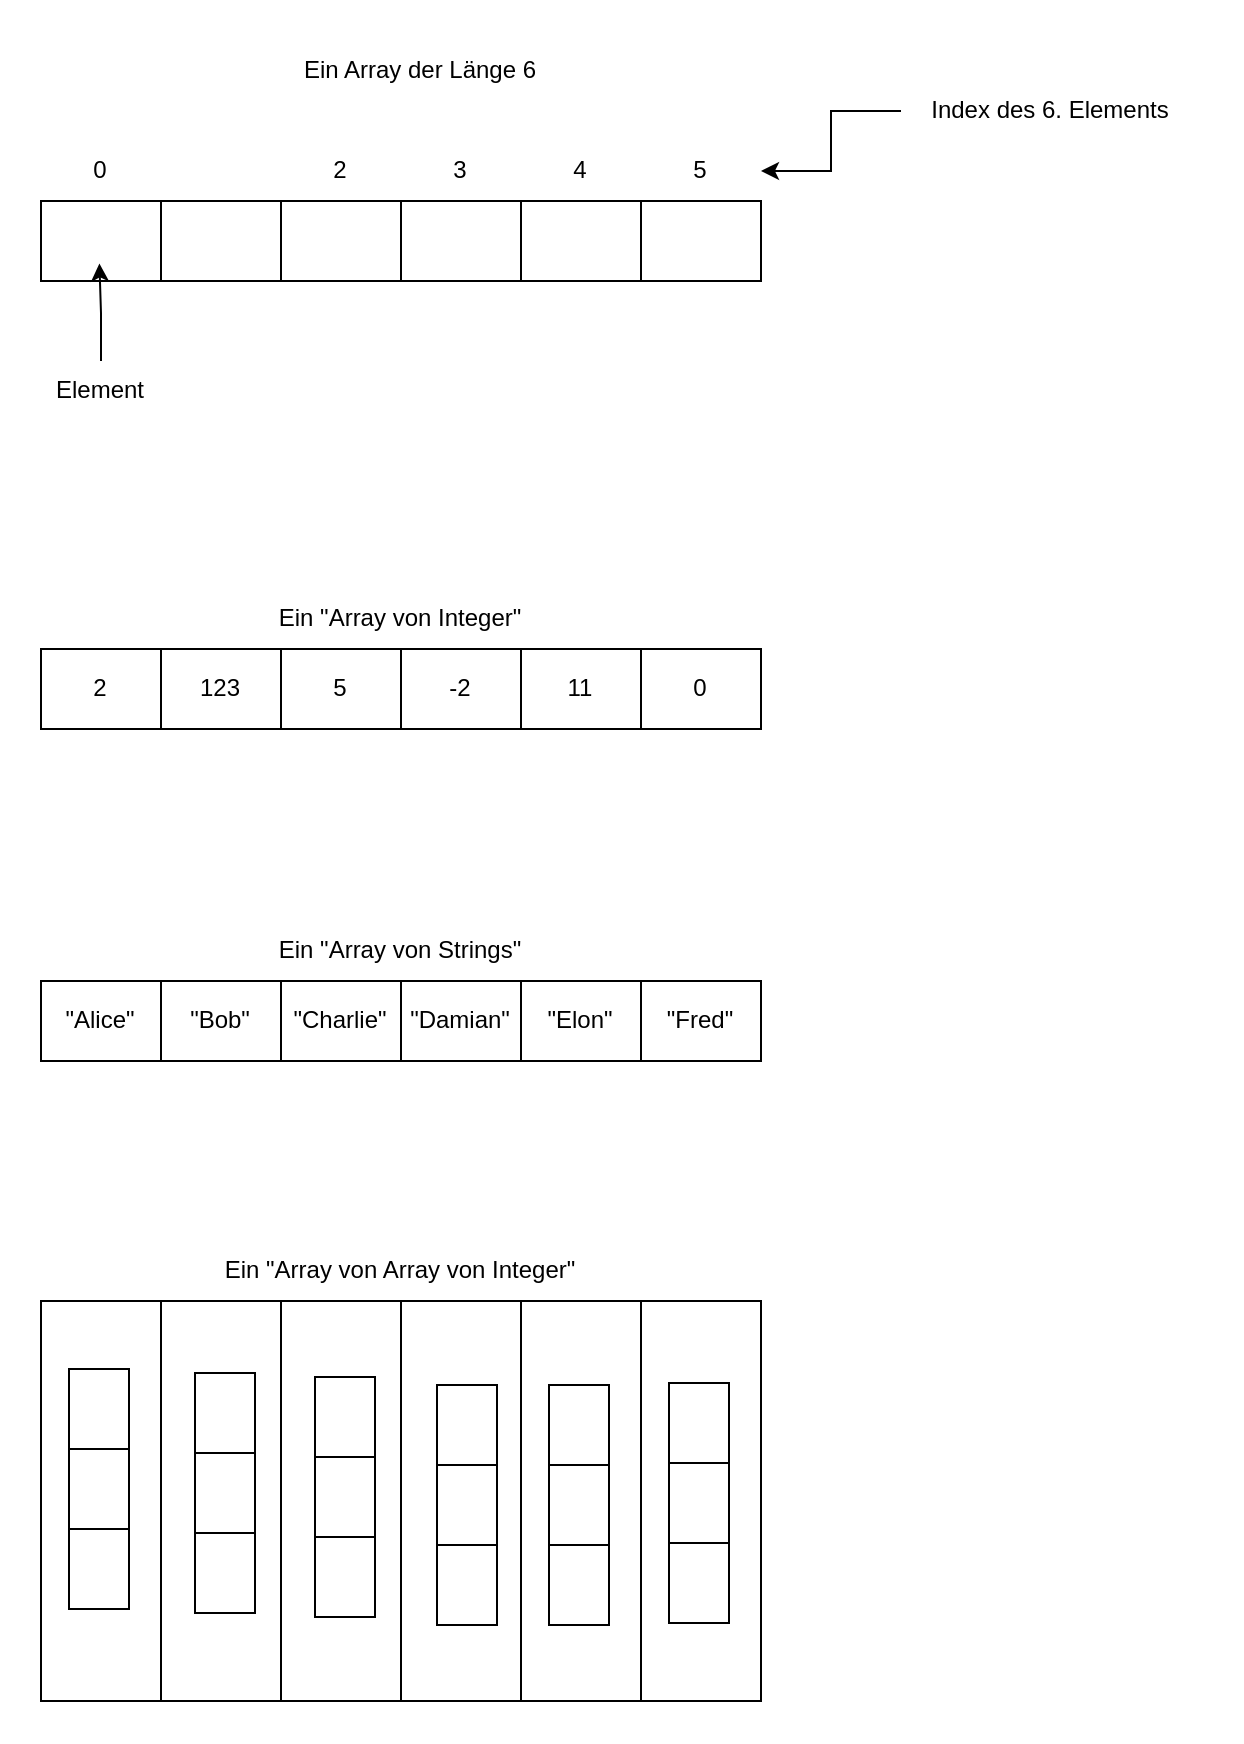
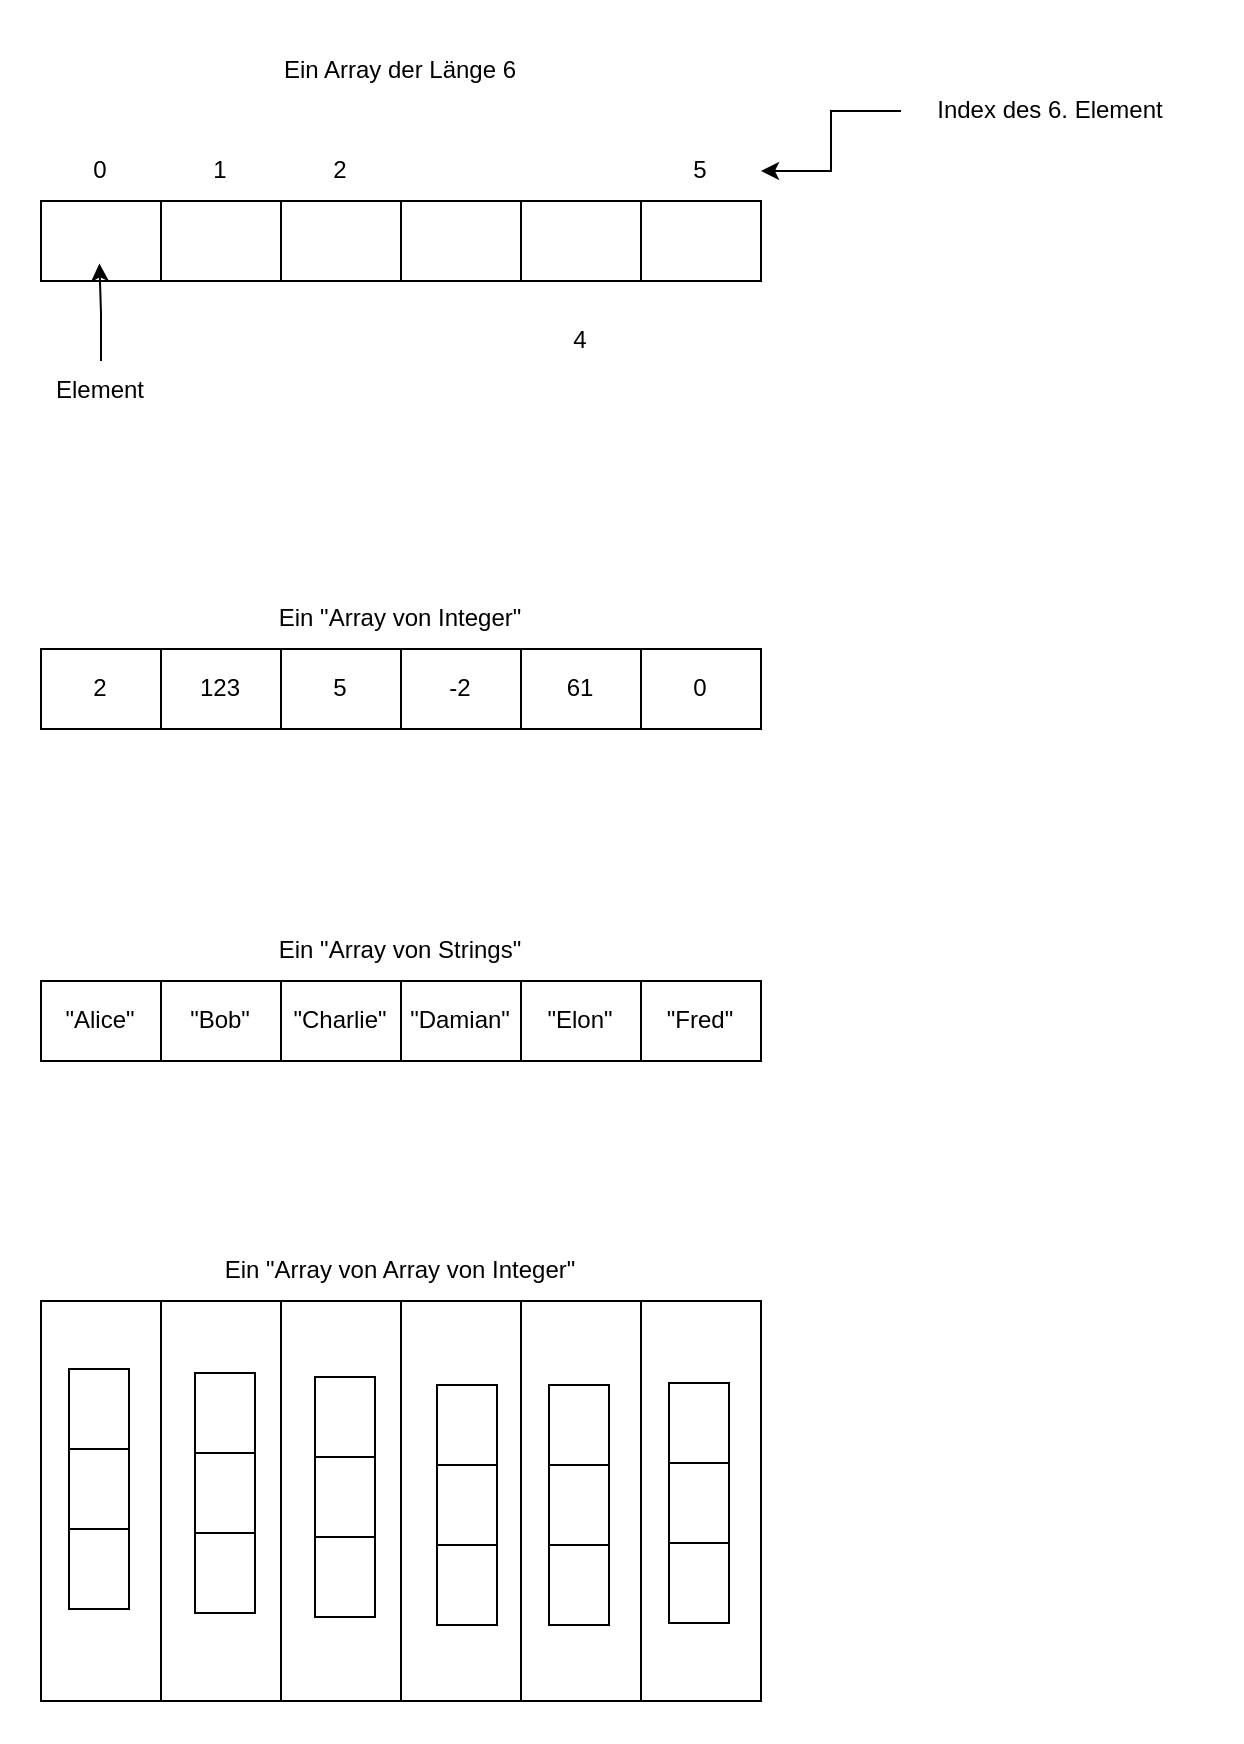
- <mxCell id="10" value="Ein Array der Länge 6" style="text;html=1;align=center;verticalAlign=middle;whiteSpace=wrap;rounded=0;" vertex="1" parent="1"><mxGeometry x="30" y="20" width="360" height="30" as="geometry" /></mxCell>
+ <mxCell id="10" value="Ein Array der Länge 6" style="text;html=1;align=center;verticalAlign=middle;whiteSpace=wrap;rounded=0;" vertex="1" parent="1"><mxGeometry x="20" y="20" width="360" height="30" as="geometry" /></mxCell>
- <mxCell id="20" value="Index des 6. Elements" style="text;html=1;align=center;verticalAlign=middle;whiteSpace=wrap;rounded=0;" vertex="1" parent="1"><mxGeometry x="450" y="40" width="150" height="30" as="geometry" /></mxCell>
+ <mxCell id="20" value="Index des 6. Element" style="text;html=1;align=center;verticalAlign=middle;whiteSpace=wrap;rounded=0;" vertex="1" parent="1"><mxGeometry x="450" y="40" width="150" height="30" as="geometry" /></mxCell>
+ <mxCell id="14" value="1" style="text;html=1;align=center;verticalAlign=middle;whiteSpace=wrap;rounded=0;" vertex="1" parent="1"><mxGeometry x="80" y="70" width="60" height="30" as="geometry" /></mxCell>
- <mxCell id="16" value="3" style="text;html=1;align=center;verticalAlign=middle;whiteSpace=wrap;rounded=0;" vertex="1" parent="1"><mxGeometry x="200" y="70" width="60" height="30" as="geometry" /></mxCell>
- <mxCell id="17" value="4" style="text;html=1;align=center;verticalAlign=middle;whiteSpace=wrap;rounded=0;" vertex="1" parent="1"><mxGeometry x="260" y="70" width="60" height="30" as="geometry" /></mxCell>
+ <mxCell id="17" value="4" style="text;html=1;align=center;verticalAlign=middle;whiteSpace=wrap;rounded=0;" vertex="1" parent="1"><mxGeometry x="260" y="155" width="60" height="30" as="geometry" /></mxCell>
- <mxCell id="27" value="11" style="shape=partialRectangle;html=1;whiteSpace=wrap;connectable=0;strokeColor=inherit;overflow=hidden;fillColor=none;top=0;left=0;bottom=0;right=0;pointerEvents=1;" vertex="1" parent="22"><mxGeometry x="240" width="60" height="40" as="geometry"><mxRectangle width="60" height="40" as="alternateBounds" /></mxGeometry></mxCell>
+ <mxCell id="27" value="61" style="shape=partialRectangle;html=1;whiteSpace=wrap;connectable=0;strokeColor=inherit;overflow=hidden;fillColor=none;top=0;left=0;bottom=0;right=0;pointerEvents=1;" vertex="1" parent="22"><mxGeometry x="240" width="60" height="40" as="geometry"><mxRectangle width="60" height="40" as="alternateBounds" /></mxGeometry></mxCell>
